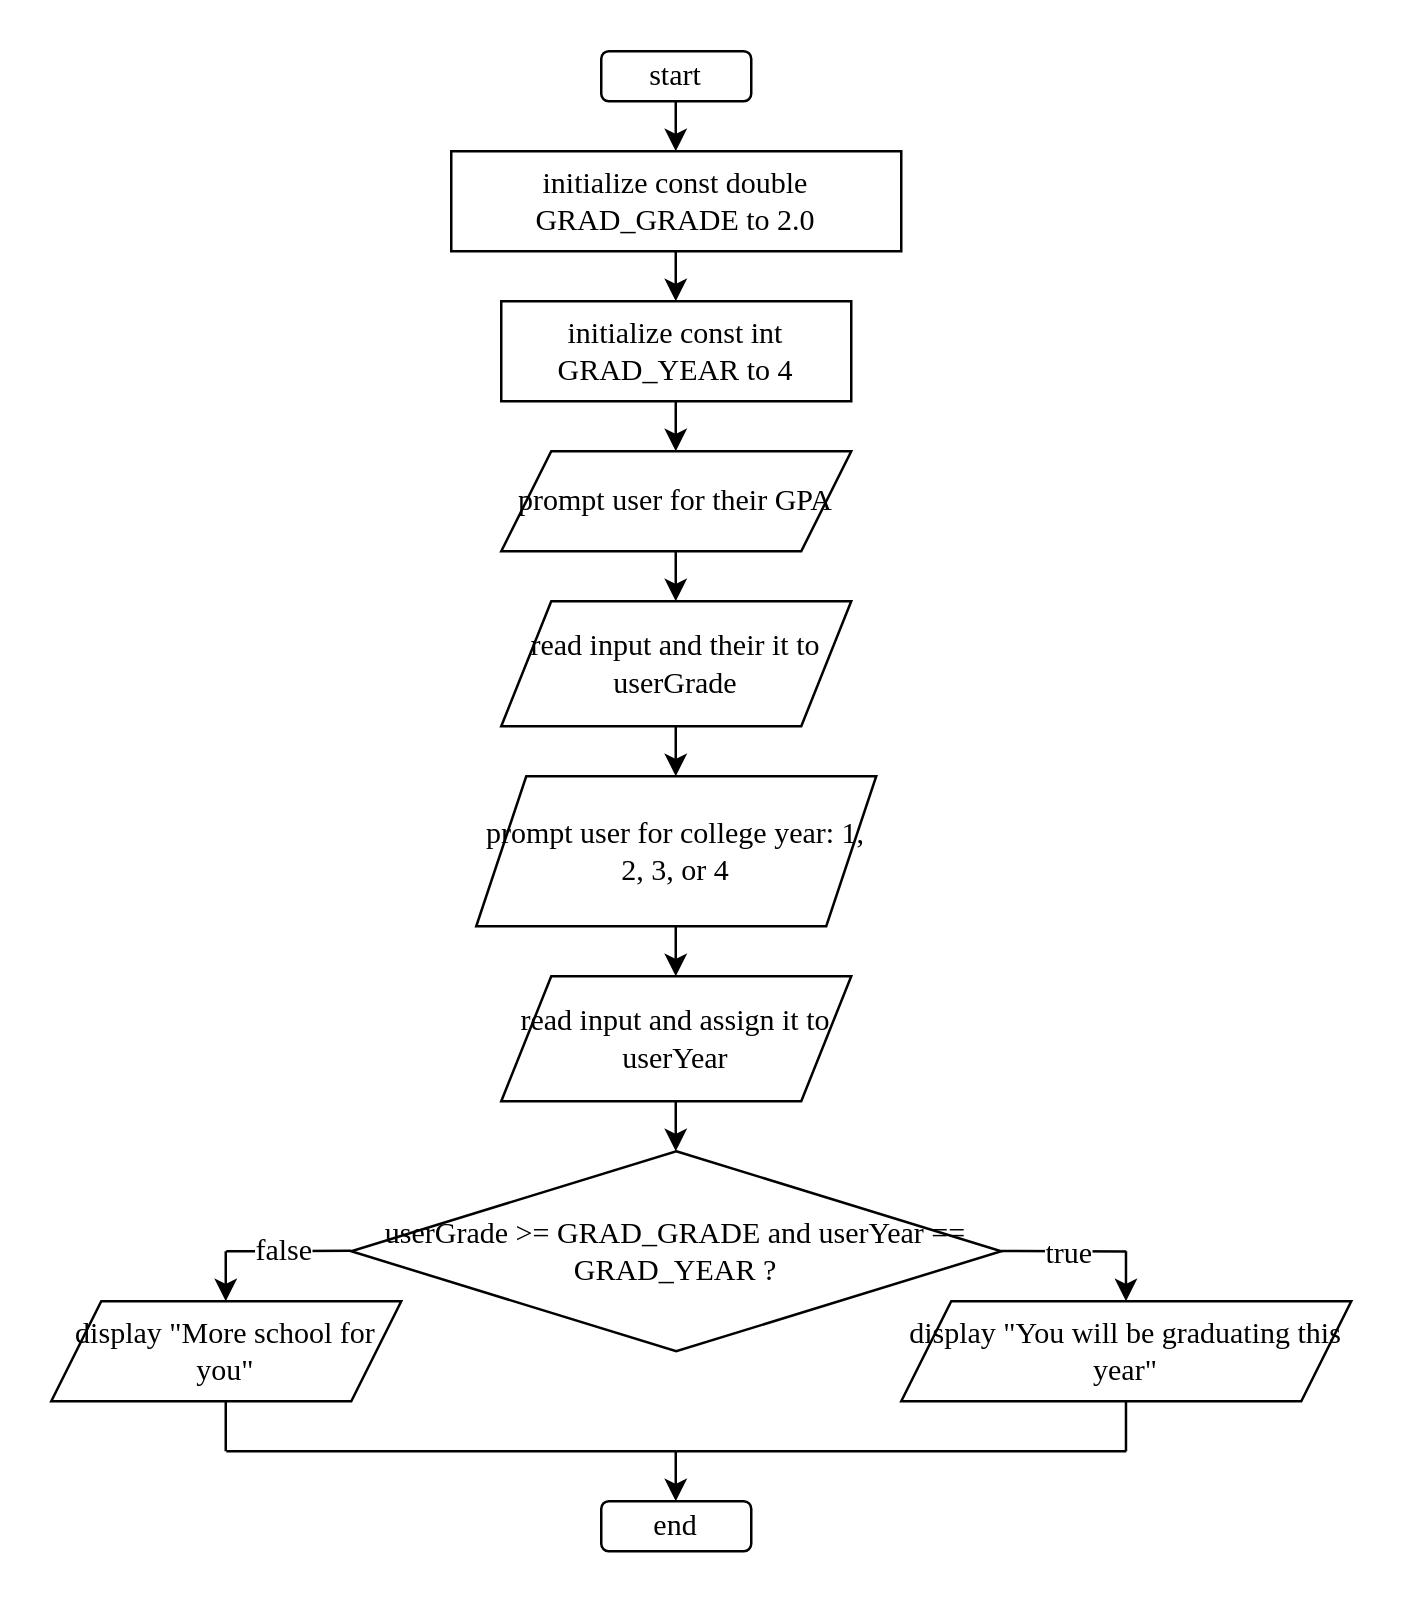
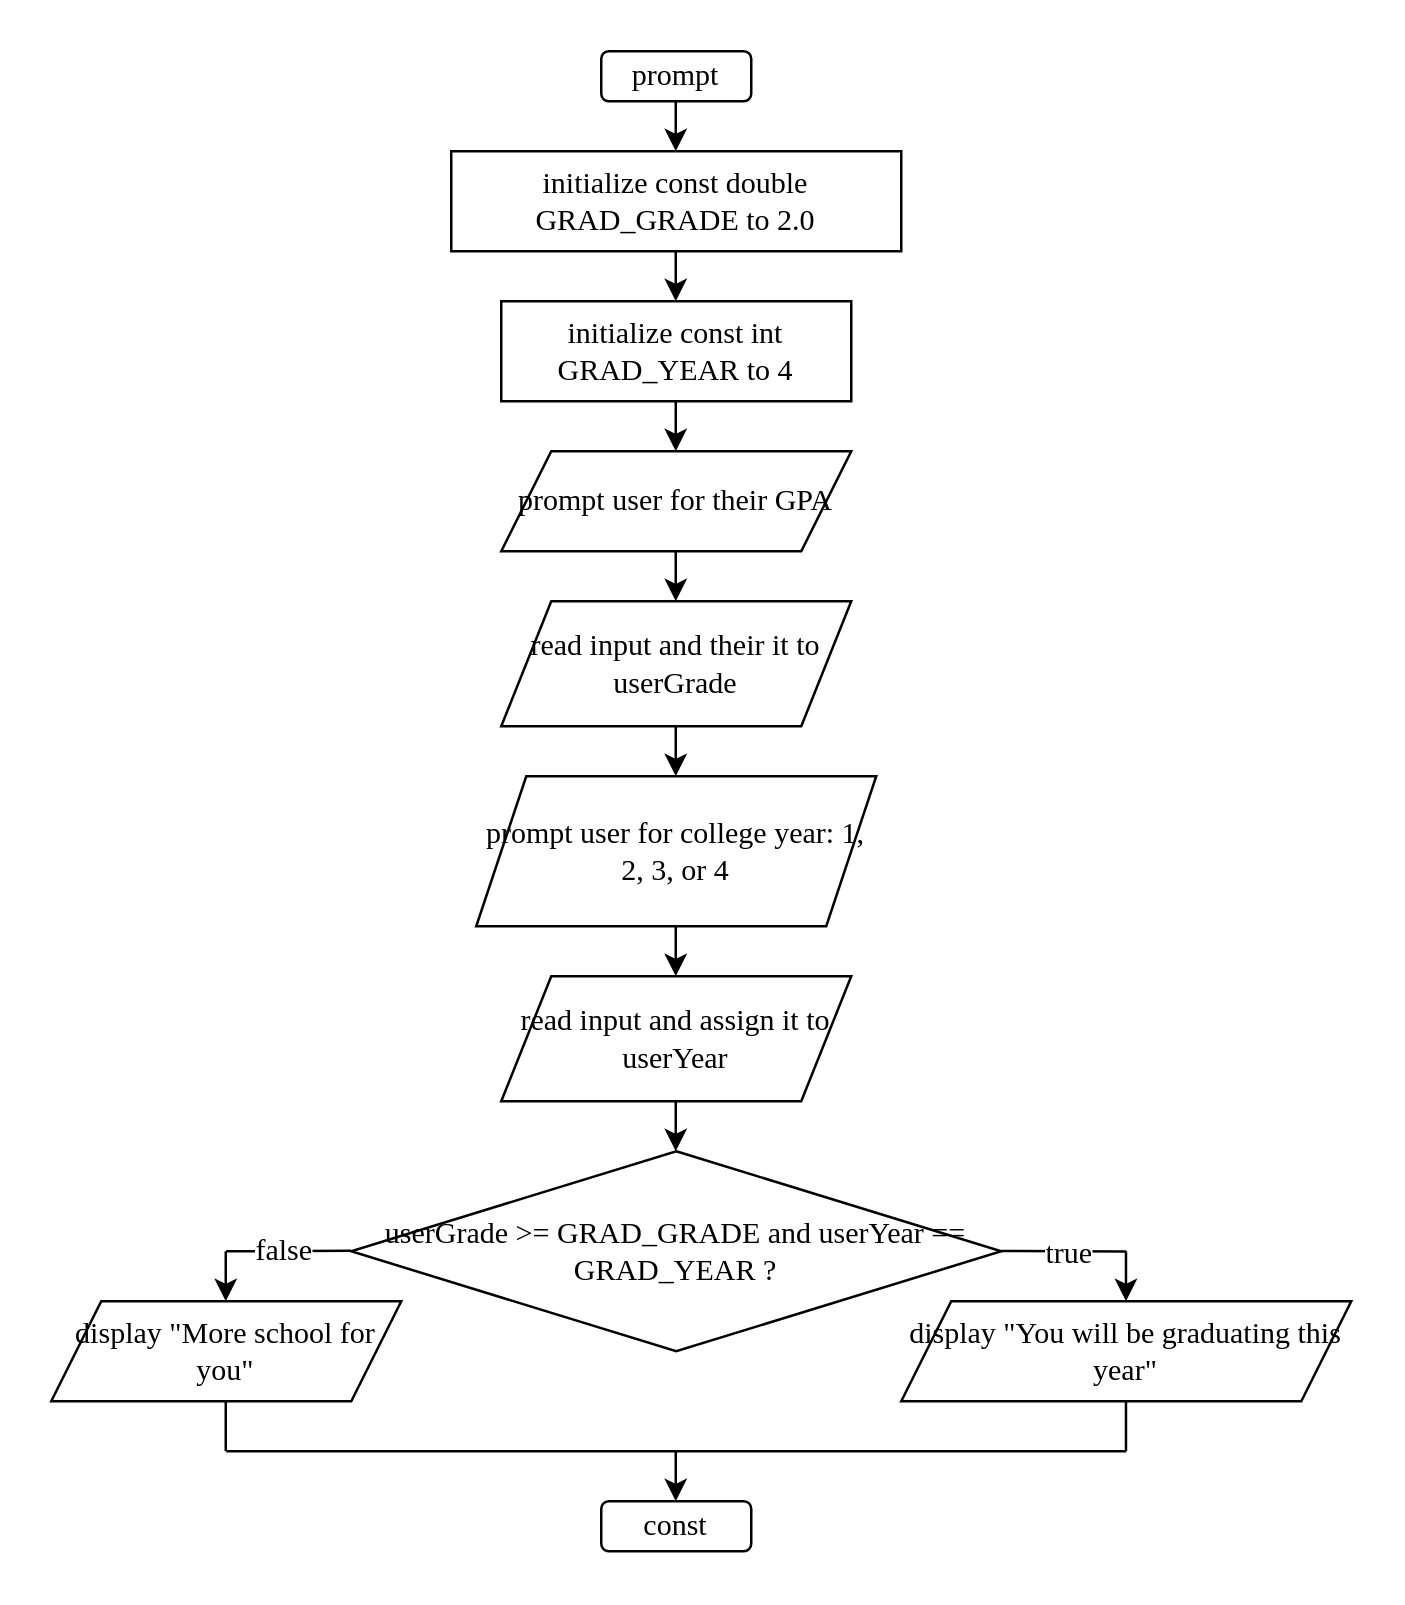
- <mxCell id="2" value="start" style="rounded=1;whiteSpace=wrap;html=1;strokeColor=default;align=center;verticalAlign=middle;fontFamily=source code pro;fontSource=https%3A%2F%2Ffonts.googleapis.com%2Fcss%3Ffamily%3Dsource%2Bcode%2Bpro;fontSize=12;fontColor=default;fillColor=default;" parent="1" vertex="1"><mxGeometry x="240" y="20" width="60" height="20" as="geometry" /></mxCell>
+ <mxCell id="2" value="prompt" style="rounded=1;whiteSpace=wrap;html=1;strokeColor=default;align=center;verticalAlign=middle;fontFamily=source code pro;fontSource=https%3A%2F%2Ffonts.googleapis.com%2Fcss%3Ffamily%3Dsource%2Bcode%2Bpro;fontSize=12;fontColor=default;fillColor=default;" parent="1" vertex="1"><mxGeometry x="240" y="20" width="60" height="20" as="geometry" /></mxCell>
- <mxCell id="10" value="end" style="rounded=1;whiteSpace=wrap;html=1;strokeColor=default;align=center;verticalAlign=middle;fontFamily=source code pro;fontSource=https%3A%2F%2Ffonts.googleapis.com%2Fcss%3Ffamily%3Dsource%2Bcode%2Bpro;fontSize=12;fontColor=default;fillColor=default;" parent="1" vertex="1"><mxGeometry x="240" y="600" width="60" height="20" as="geometry" /></mxCell>
+ <mxCell id="10" value="const" style="rounded=1;whiteSpace=wrap;html=1;strokeColor=default;align=center;verticalAlign=middle;fontFamily=source code pro;fontSource=https%3A%2F%2Ffonts.googleapis.com%2Fcss%3Ffamily%3Dsource%2Bcode%2Bpro;fontSize=12;fontColor=default;fillColor=default;" parent="1" vertex="1"><mxGeometry x="240" y="600" width="60" height="20" as="geometry" /></mxCell>
